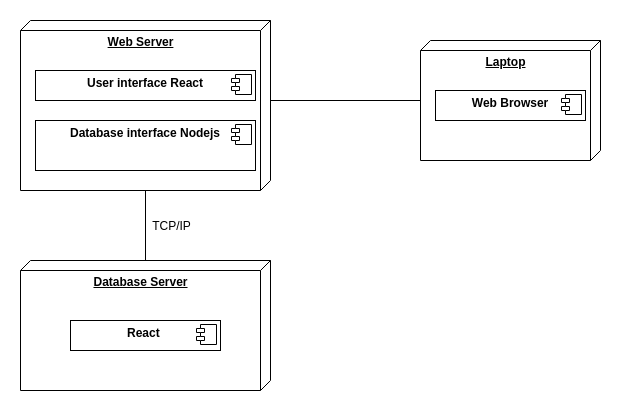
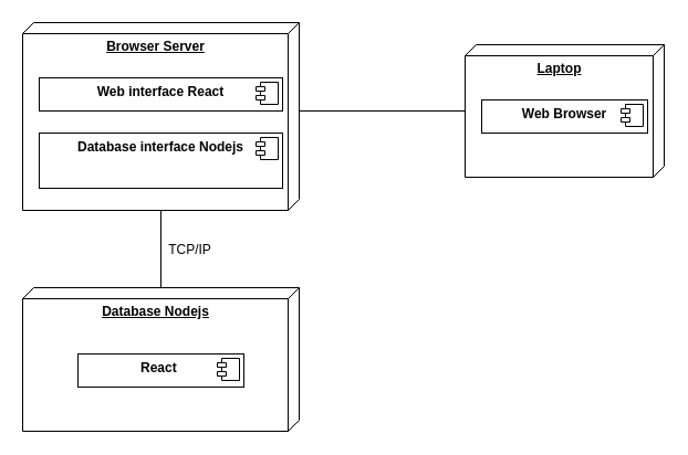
- <mxCell id="5" value="&lt;b&gt;Web Server&lt;/b&gt;" style="verticalAlign=top;align=center;spacingTop=8;spacingLeft=2;spacingRight=12;shape=cube;size=10;direction=south;fontStyle=4;html=1;" vertex="1" parent="1"><mxGeometry x="20" y="20" width="250" height="170" as="geometry" /></mxCell>
+ <mxCell id="5" value="&lt;b&gt;Browser Server&lt;/b&gt;" style="verticalAlign=top;align=center;spacingTop=8;spacingLeft=2;spacingRight=12;shape=cube;size=10;direction=south;fontStyle=4;html=1;" vertex="1" parent="1"><mxGeometry x="20" y="20" width="250" height="170" as="geometry" /></mxCell>
- <mxCell id="6" value="&lt;p style=&quot;margin:0px;margin-top:6px;text-align:center;&quot;&gt;&lt;b&gt;User interface React&lt;/b&gt;&lt;/p&gt;" style="align=left;overflow=fill;html=1;dropTarget=0;" vertex="1" parent="1"><mxGeometry x="35" y="70" width="220" height="30" as="geometry" /></mxCell>
+ <mxCell id="6" value="&lt;p style=&quot;margin:0px;margin-top:6px;text-align:center;&quot;&gt;&lt;b&gt;Web interface React&lt;/b&gt;&lt;/p&gt;" style="align=left;overflow=fill;html=1;dropTarget=0;" vertex="1" parent="1"><mxGeometry x="35" y="70" width="220" height="30" as="geometry" /></mxCell>
- <mxCell id="10" value="&lt;b&gt;Database Server&lt;/b&gt;" style="verticalAlign=top;align=center;spacingTop=8;spacingLeft=2;spacingRight=12;shape=cube;size=10;direction=south;fontStyle=4;html=1;" vertex="1" parent="1"><mxGeometry x="20" y="260" width="250" height="130" as="geometry" /></mxCell>
+ <mxCell id="10" value="&lt;b&gt;Database Nodejs&lt;/b&gt;" style="verticalAlign=top;align=center;spacingTop=8;spacingLeft=2;spacingRight=12;shape=cube;size=10;direction=south;fontStyle=4;html=1;" vertex="1" parent="1"><mxGeometry x="20" y="260" width="250" height="130" as="geometry" /></mxCell>
